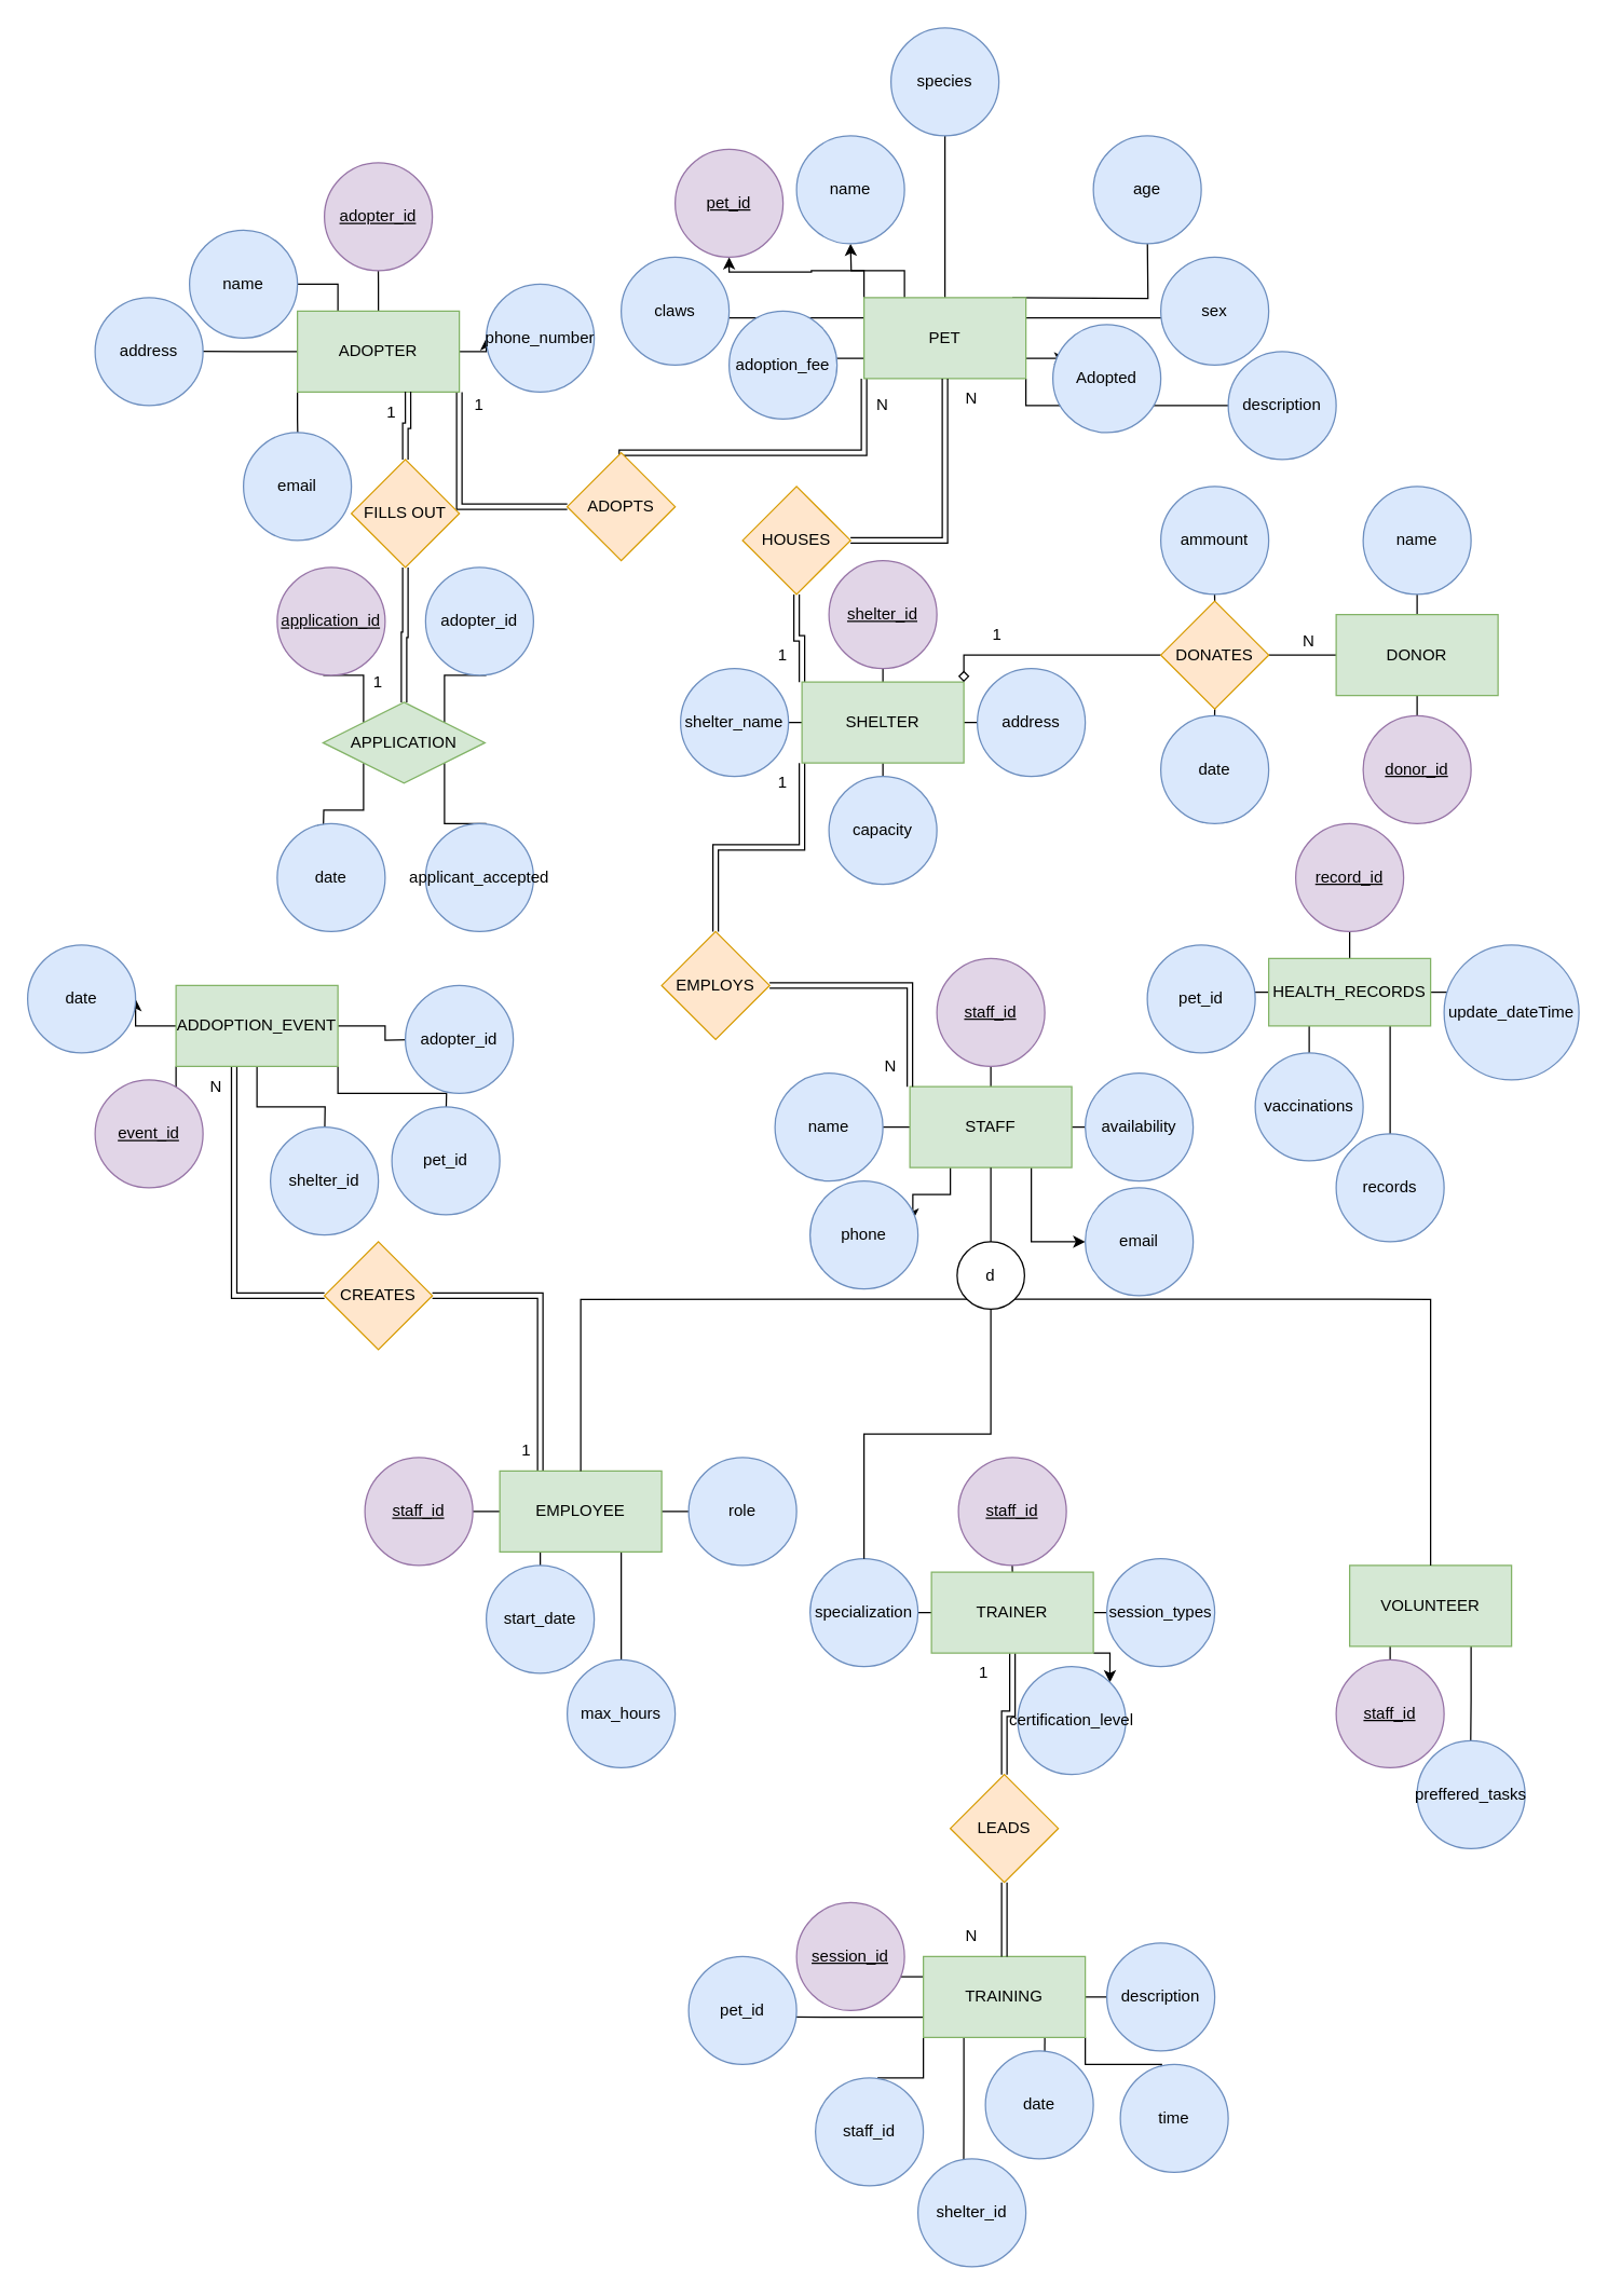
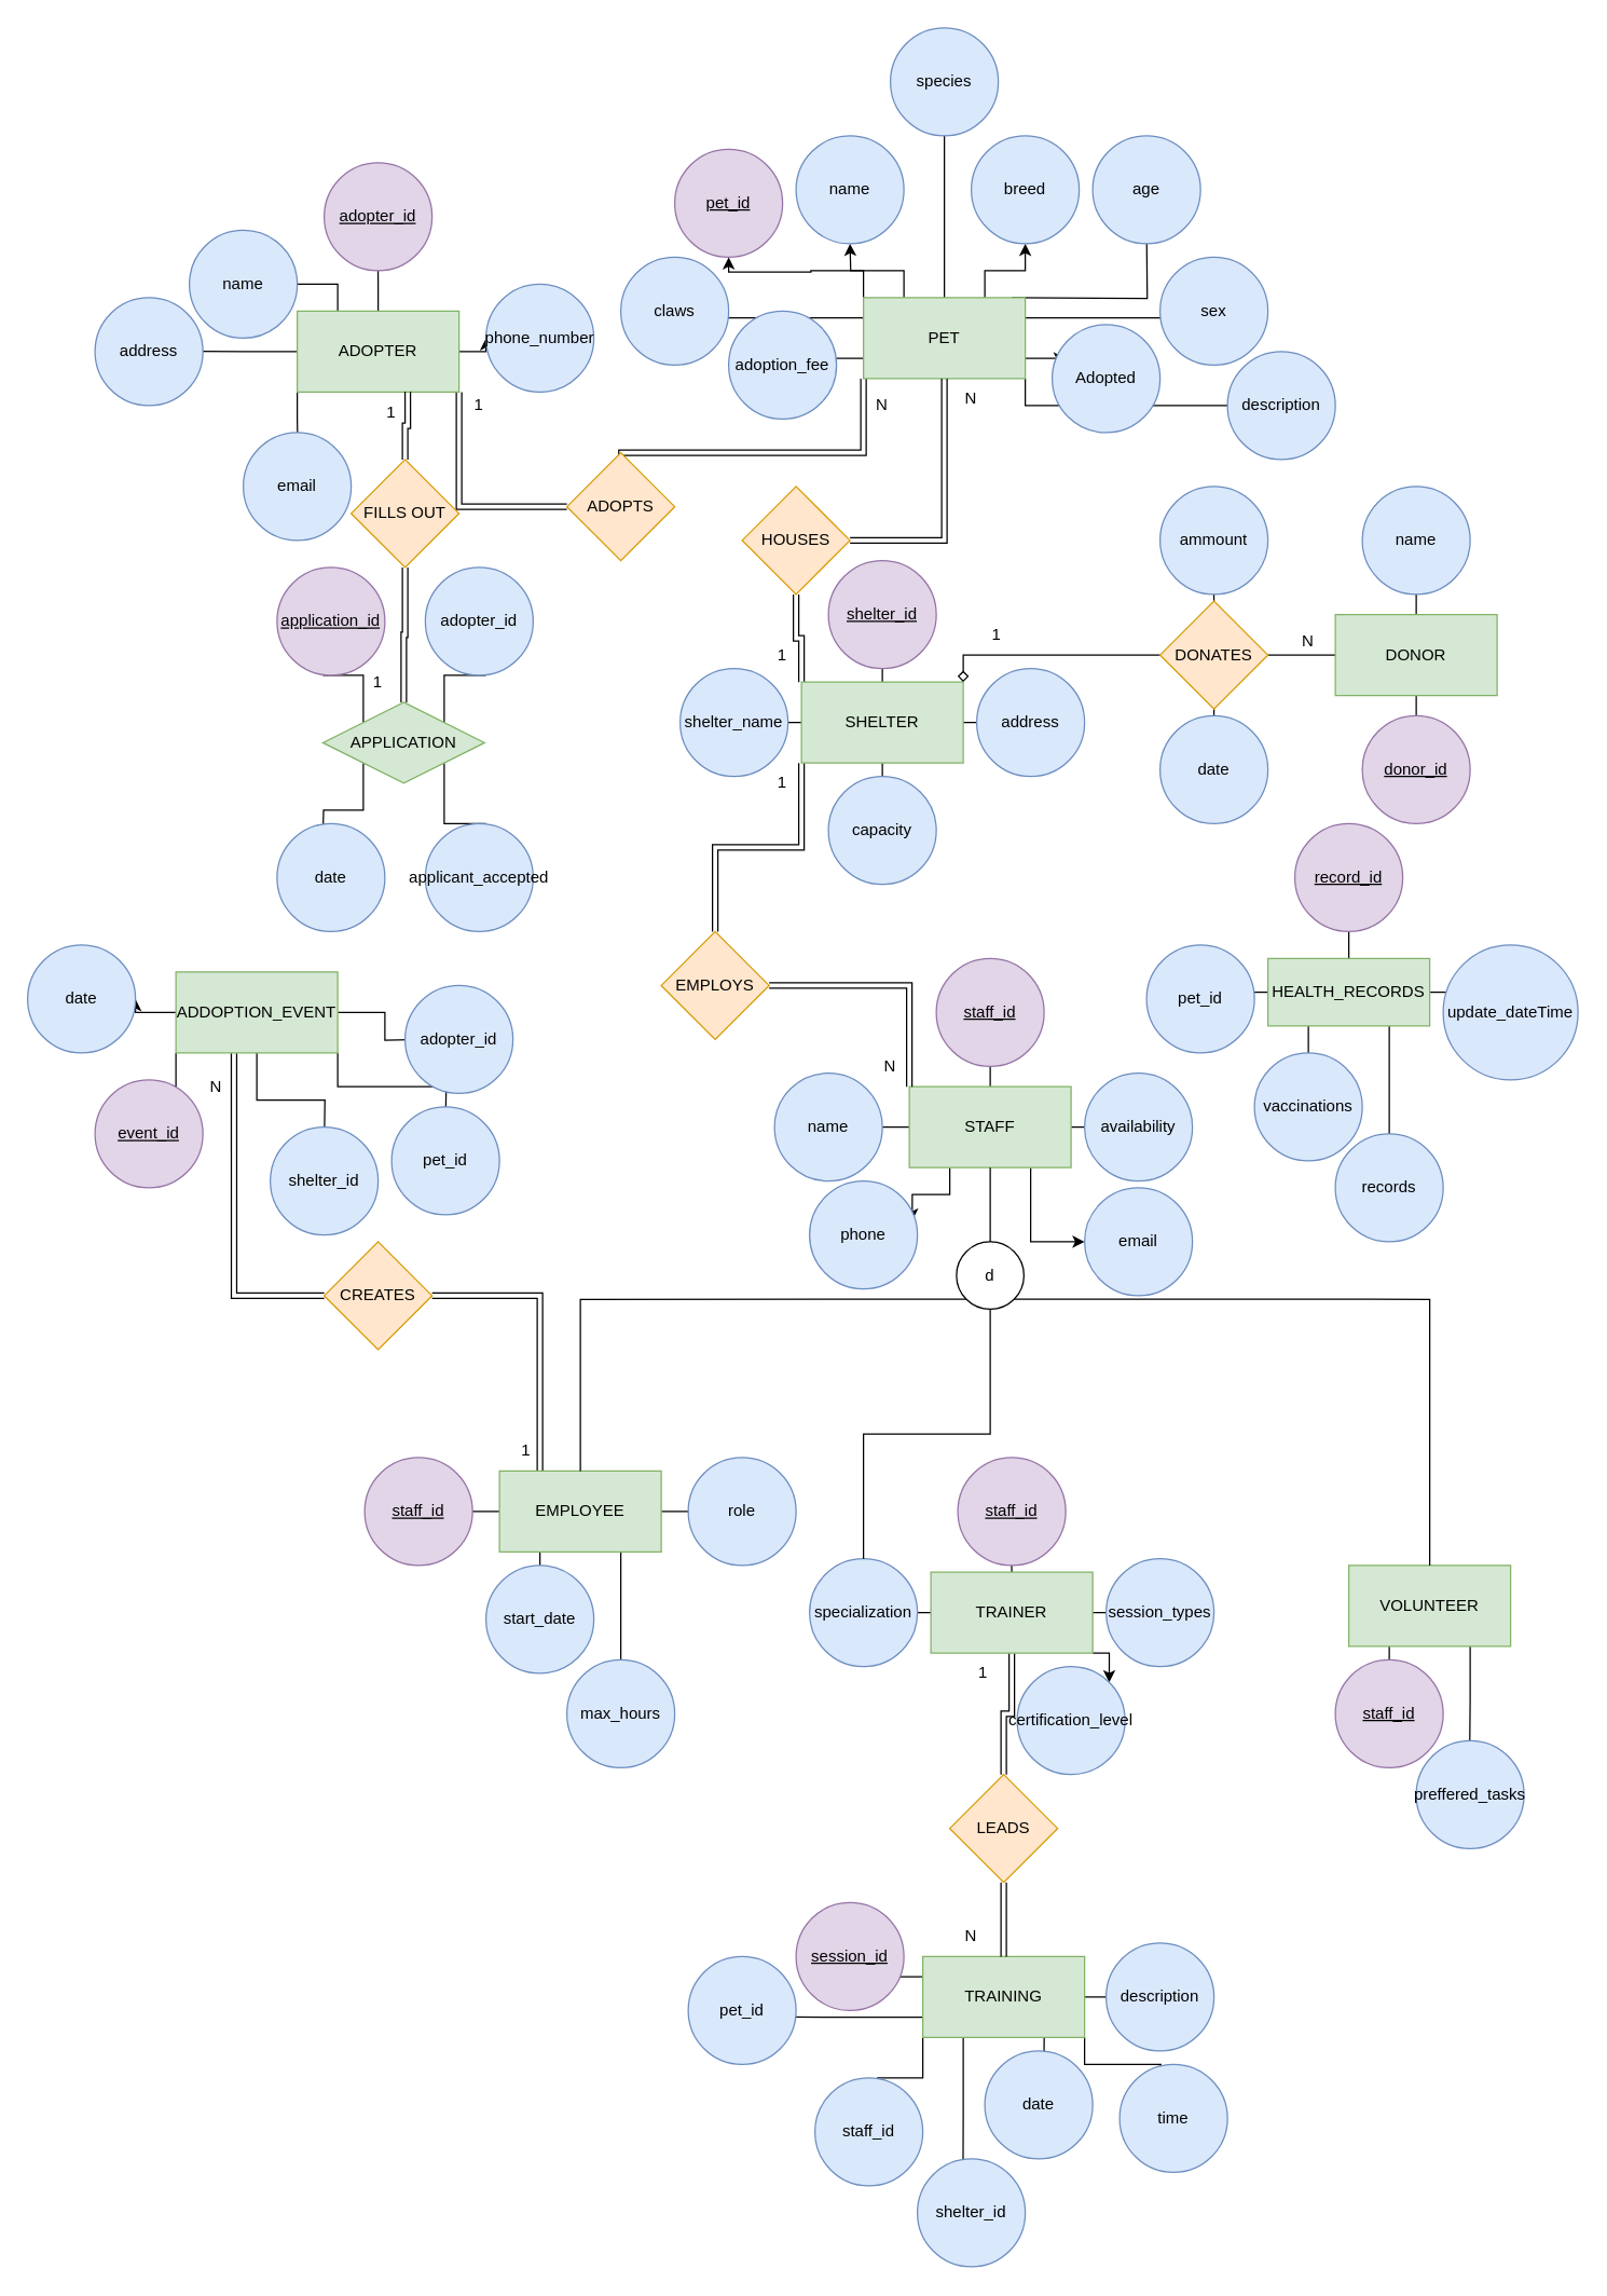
+ <mxCell id="17" value="breed" style="ellipse;whiteSpace=wrap;html=1;aspect=fixed;fillColor=#dae8fc;strokeColor=#6c8ebf;" vertex="1" parent="1"><mxGeometry x="720" y="100" width="80" height="80" as="geometry" /></mxCell>
+ <mxCell id="5" style="edgeStyle=orthogonalEdgeStyle;rounded=0;orthogonalLoop=1;jettySize=auto;html=1;exitX=0.75;exitY=0;exitDx=0;exitDy=0;entryX=0.5;entryY=1;entryDx=0;entryDy=0;" edge="1" parent="1" source="13" target="17"><mxGeometry relative="1" as="geometry"><mxPoint x="770" y="190" as="targetPoint" /></mxGeometry></mxCell>
- <mxCell id="41" value="ADDOPTION_EVENT" style="rounded=0;whiteSpace=wrap;html=1;fillColor=#d5e8d4;strokeColor=#82b366;" vertex="1" parent="1"><mxGeometry x="130" y="730" width="120" height="60" as="geometry" /></mxCell>
+ <mxCell id="41" value="ADDOPTION_EVENT" style="rounded=0;whiteSpace=wrap;html=1;fillColor=#d5e8d4;strokeColor=#82b366;" vertex="1" parent="1"><mxGeometry x="130" y="720" width="120" height="60" as="geometry" /></mxCell>
